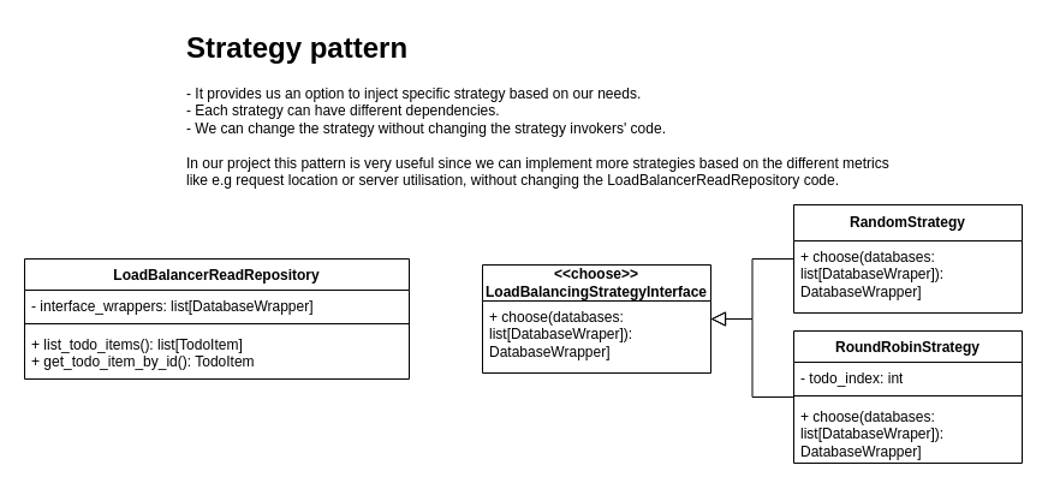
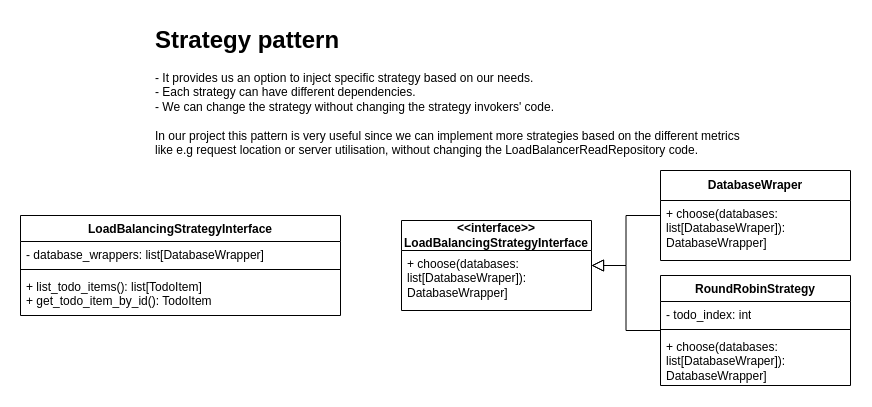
- <mxCell id="5" value="&lt;b&gt;RandomStrategy&lt;br&gt;&lt;/b&gt;" style="swimlane;fontStyle=0;childLayout=stackLayout;horizontal=1;startSize=30;fillColor=none;horizontalStack=0;resizeParent=1;resizeParentMax=0;resizeLast=0;collapsible=1;marginBottom=0;whiteSpace=wrap;html=1;" vertex="1" parent="1"><mxGeometry x="660" y="170" width="190" height="90" as="geometry" /></mxCell>
+ <mxCell id="5" value="&lt;b&gt;DatabaseWraper&lt;br&gt;&lt;/b&gt;" style="swimlane;fontStyle=0;childLayout=stackLayout;horizontal=1;startSize=30;fillColor=none;horizontalStack=0;resizeParent=1;resizeParentMax=0;resizeLast=0;collapsible=1;marginBottom=0;whiteSpace=wrap;html=1;" vertex="1" parent="1"><mxGeometry x="660" y="170" width="190" height="90" as="geometry" /></mxCell>
- <mxCell id="12" value="LoadBalancerReadRepository" style="swimlane;fontStyle=1;align=center;verticalAlign=top;childLayout=stackLayout;horizontal=1;startSize=26;horizontalStack=0;resizeParent=1;resizeParentMax=0;resizeLast=0;collapsible=1;marginBottom=0;whiteSpace=wrap;html=1;" vertex="1" parent="1"><mxGeometry x="20" y="215" width="320" height="100" as="geometry" /></mxCell>
+ <mxCell id="12" value="LoadBalancingStrategyInterface" style="swimlane;fontStyle=1;align=center;verticalAlign=top;childLayout=stackLayout;horizontal=1;startSize=26;horizontalStack=0;resizeParent=1;resizeParentMax=0;resizeLast=0;collapsible=1;marginBottom=0;whiteSpace=wrap;html=1;" vertex="1" parent="1"><mxGeometry x="20" y="215" width="320" height="100" as="geometry" /></mxCell>
- <mxCell id="2" value="&lt;b&gt;&amp;lt;&amp;lt;choose&amp;gt;&amp;gt;&lt;br&gt;LoadBalancingStrategyInterface&lt;br&gt;&lt;/b&gt;" style="swimlane;fontStyle=0;childLayout=stackLayout;horizontal=1;startSize=30;fillColor=none;horizontalStack=0;resizeParent=1;resizeParentMax=0;resizeLast=0;collapsible=1;marginBottom=0;whiteSpace=wrap;html=1;" vertex="1" parent="1"><mxGeometry x="401" y="220" width="190" height="90" as="geometry" /></mxCell>
+ <mxCell id="2" value="&lt;b&gt;&amp;lt;&amp;lt;interface&amp;gt;&amp;gt;&lt;br&gt;LoadBalancingStrategyInterface&lt;br&gt;&lt;/b&gt;" style="swimlane;fontStyle=0;childLayout=stackLayout;horizontal=1;startSize=30;fillColor=none;horizontalStack=0;resizeParent=1;resizeParentMax=0;resizeLast=0;collapsible=1;marginBottom=0;whiteSpace=wrap;html=1;" vertex="1" parent="1"><mxGeometry x="401" y="220" width="190" height="90" as="geometry" /></mxCell>
- <mxCell id="13" value="- interface_wrappers: list[DatabaseWrapper]" style="text;strokeColor=none;fillColor=none;align=left;verticalAlign=top;spacingLeft=4;spacingRight=4;overflow=hidden;rotatable=0;points=[[0,0.5],[1,0.5]];portConstraint=eastwest;whiteSpace=wrap;html=1;" vertex="1" parent="12"><mxGeometry y="26" width="320" height="24" as="geometry" /></mxCell>
+ <mxCell id="13" value="- database_wrappers: list[DatabaseWrapper]" style="text;strokeColor=none;fillColor=none;align=left;verticalAlign=top;spacingLeft=4;spacingRight=4;overflow=hidden;rotatable=0;points=[[0,0.5],[1,0.5]];portConstraint=eastwest;whiteSpace=wrap;html=1;" vertex="1" parent="12"><mxGeometry y="26" width="320" height="24" as="geometry" /></mxCell>
